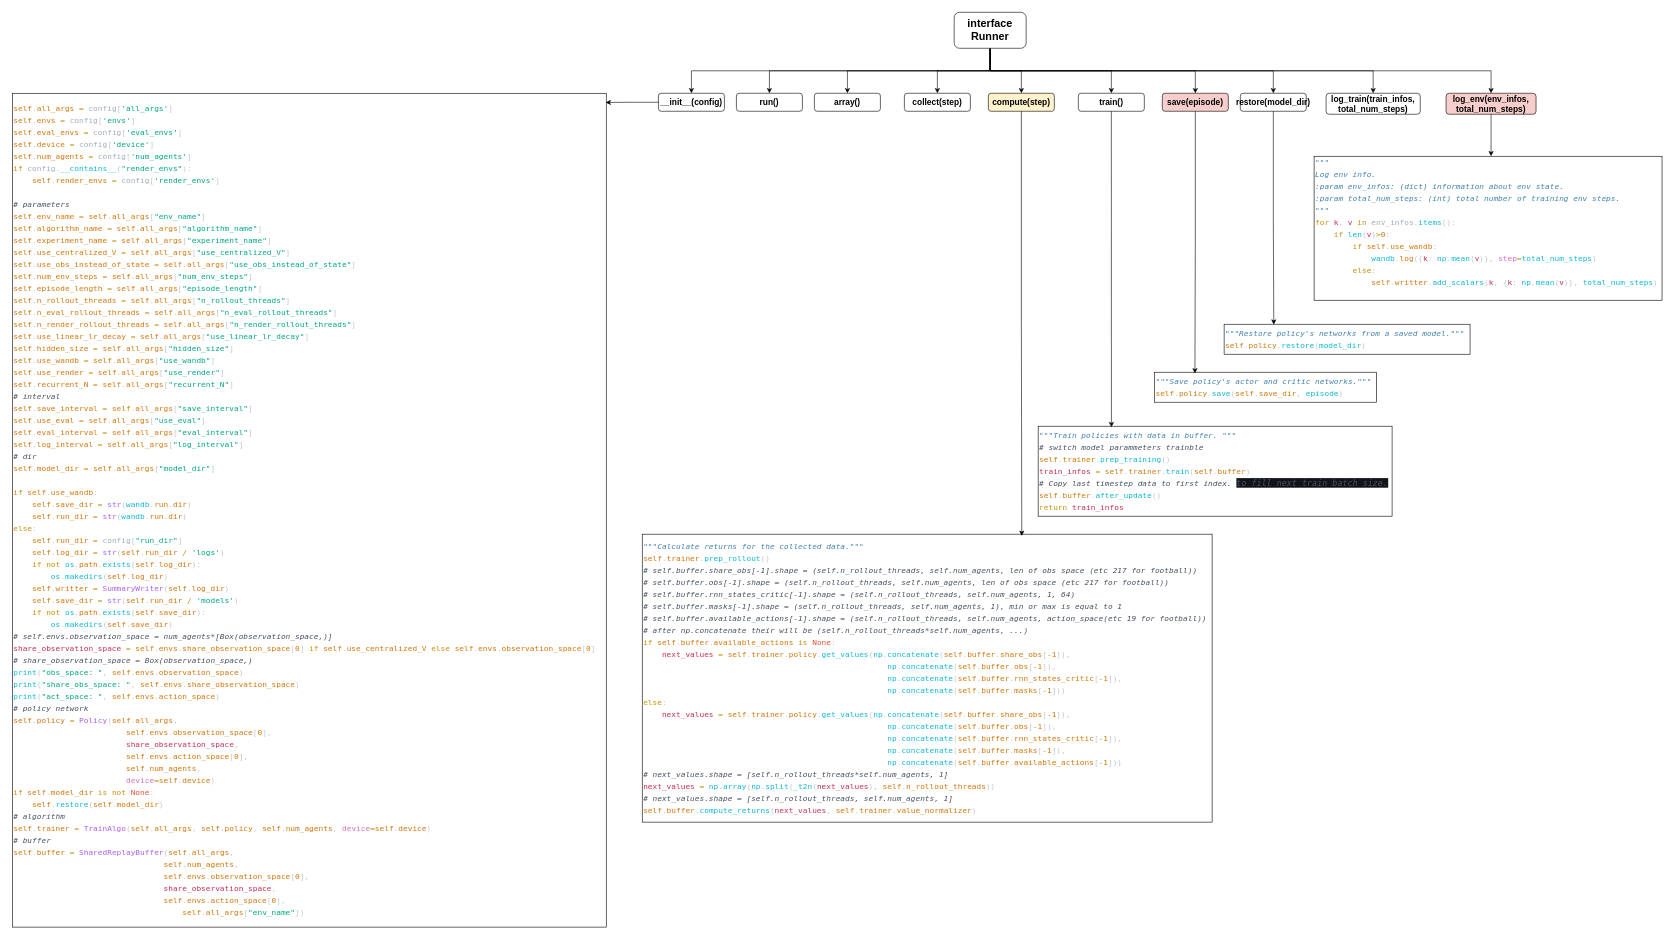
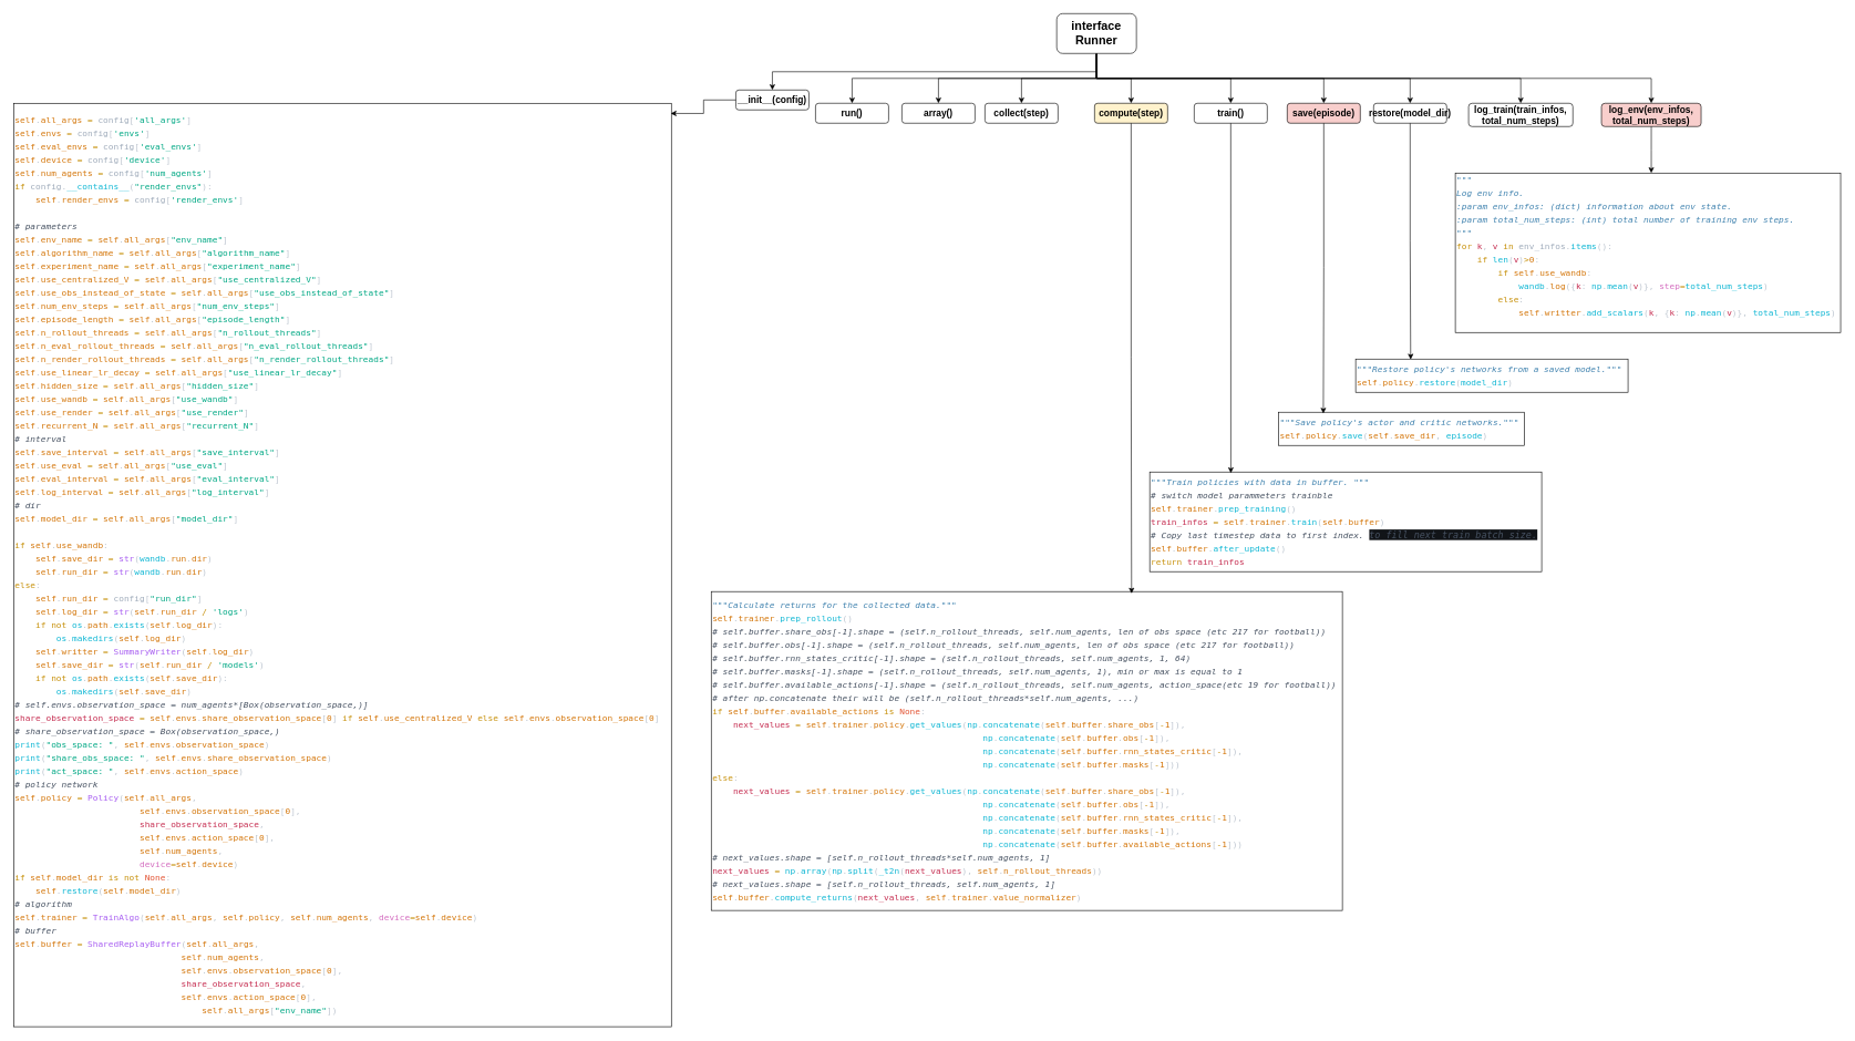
- <mxCell id="13" value="&lt;font style=&quot;font-size: 14px;&quot;&gt;&lt;b&gt;__init__(config)&lt;/b&gt;&lt;/font&gt;" style="rounded=1;whiteSpace=wrap;html=1;" parent="1" vertex="1"><mxGeometry x="1097" y="155" width="110" height="30" as="geometry" /></mxCell>
+ <mxCell id="13" value="&lt;font style=&quot;font-size: 14px;&quot;&gt;&lt;b&gt;__init__(config)&lt;/b&gt;&lt;/font&gt;" style="rounded=1;whiteSpace=wrap;html=1;" parent="1" vertex="1"><mxGeometry x="1107" y="135" width="110" height="30" as="geometry" /></mxCell>
- <mxCell id="16" value="&lt;font style=&quot;font-size: 14px;&quot;&gt;&lt;b&gt;collect(step)&lt;/b&gt;&lt;/font&gt;" style="rounded=1;whiteSpace=wrap;html=1;" parent="1" vertex="1"><mxGeometry x="1507" y="155" width="110" height="30" as="geometry" /></mxCell>
+ <mxCell id="16" value="&lt;font style=&quot;font-size: 14px;&quot;&gt;&lt;b&gt;collect(step)&lt;/b&gt;&lt;/font&gt;" style="rounded=1;whiteSpace=wrap;html=1;" parent="1" vertex="1"><mxGeometry x="1482" y="155" width="110" height="30" as="geometry" /></mxCell>
